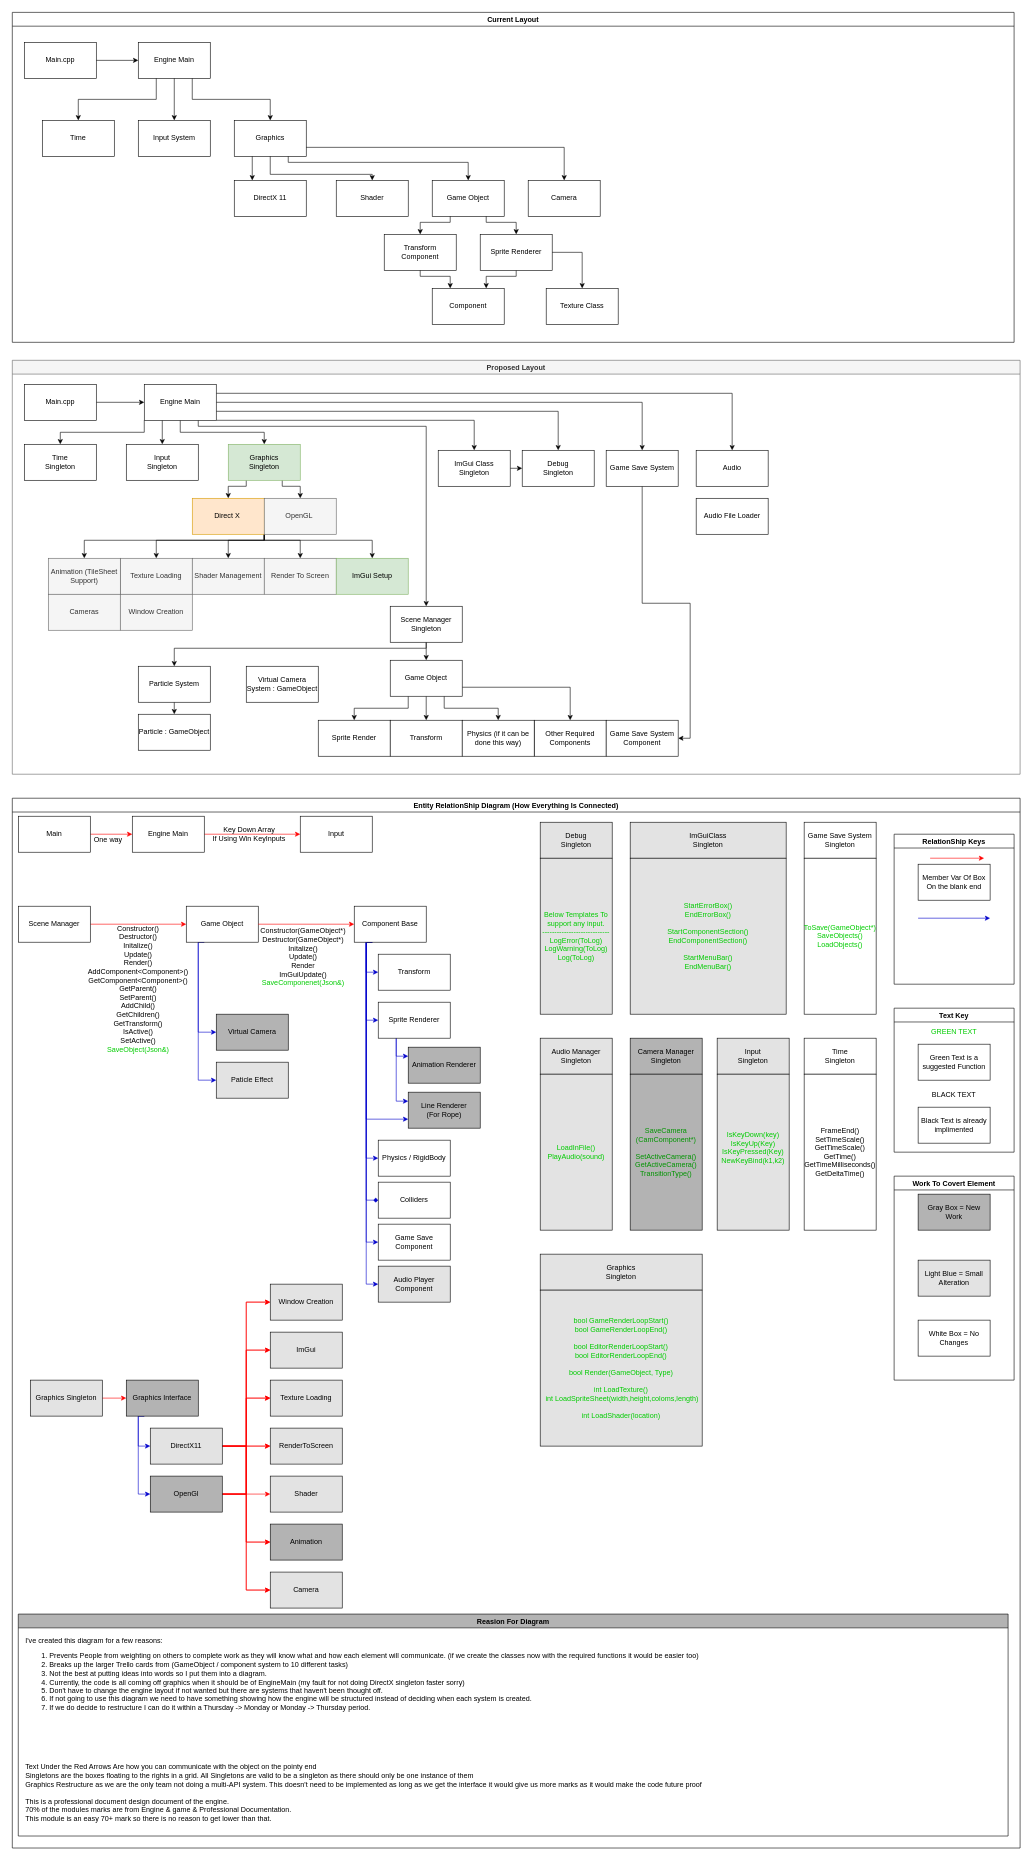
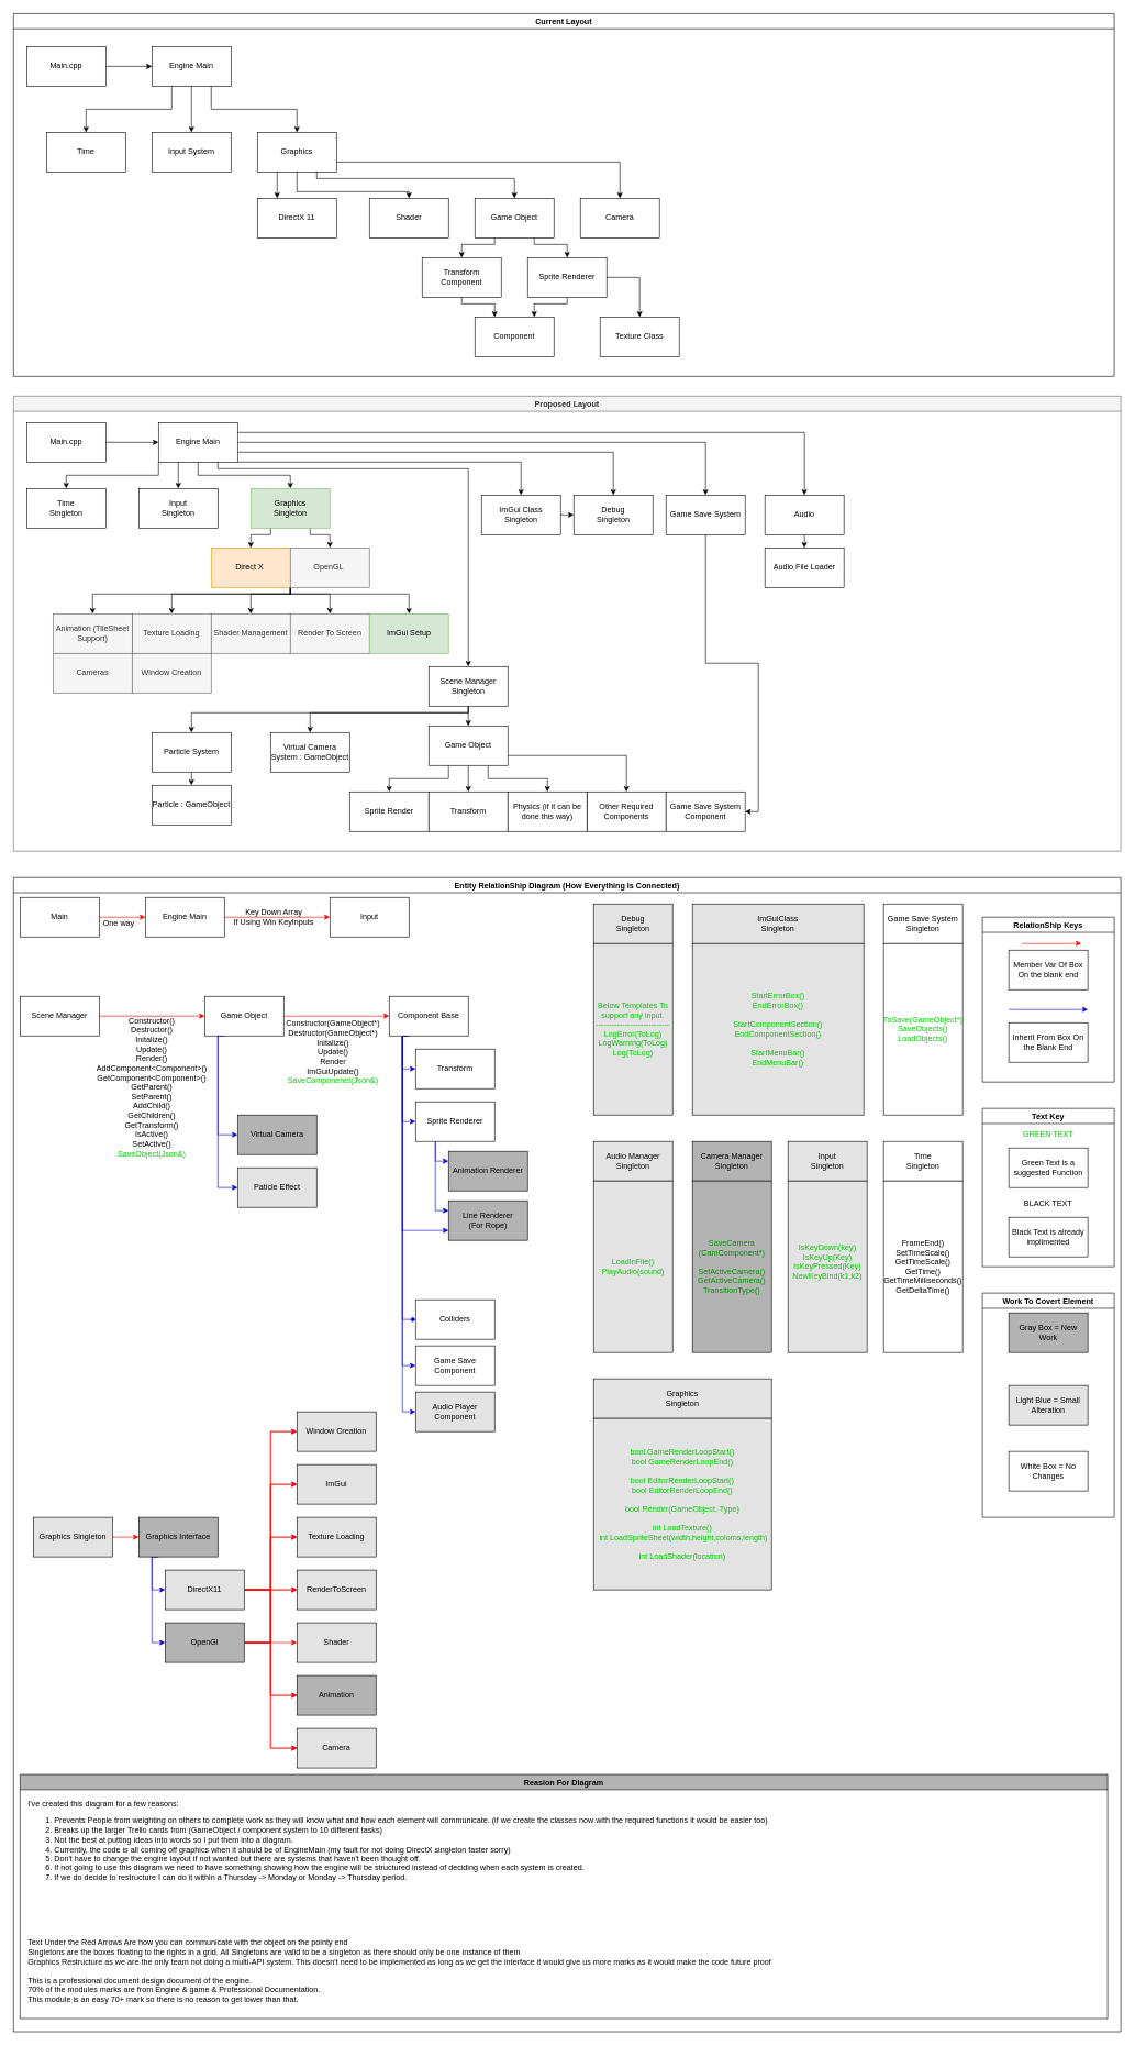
+ <mxCell id="76" style="edgeStyle=orthogonalEdgeStyle;rounded=0;orthogonalLoop=1;jettySize=auto;html=1;exitX=0.5;exitY=1;exitDx=0;exitDy=0;entryX=0.5;entryY=0;entryDx=0;entryDy=0;" parent="29" source="77" target="78" edge="1"><mxGeometry relative="1" as="geometry" /></mxCell>
+ <mxCell id="47" style="edgeStyle=orthogonalEdgeStyle;rounded=0;orthogonalLoop=1;jettySize=auto;html=1;exitX=0.5;exitY=1;exitDx=0;exitDy=0;entryX=0.5;entryY=0;entryDx=0;entryDy=0;" parent="29" source="49" target="82" edge="1"><mxGeometry relative="1" as="geometry"><mxPoint x="910" y="470" as="sourcePoint" /><Array as="points"><mxPoint x="690" y="480" /><mxPoint x="450" y="480" /></Array></mxGeometry></mxCell>
+ <mxCell id="170" value="Inherit From Box On the Blank End" style="rounded=0;whiteSpace=wrap;html=1;" parent="169" vertex="1"><mxGeometry x="40" y="160" width="120" height="60" as="geometry" /></mxCell>
- <mxCell id="103" style="edgeStyle=orthogonalEdgeStyle;rounded=0;orthogonalLoop=1;jettySize=auto;html=1;exitX=0.25;exitY=1;exitDx=0;exitDy=0;entryX=0;entryY=0.5;entryDx=0;entryDy=0;strokeColor=#0000CC;" parent="86" source="108" target="114" edge="1"><mxGeometry relative="1" as="geometry"><Array as="points"><mxPoint x="590" y="240" /><mxPoint x="590" y="600" /></Array></mxGeometry></mxCell>
- <mxCell id="114" value="Physics / RigidBody" style="rounded=0;whiteSpace=wrap;html=1;" parent="86" vertex="1"><mxGeometry x="610" y="570" width="120" height="60" as="geometry" /></mxCell>
